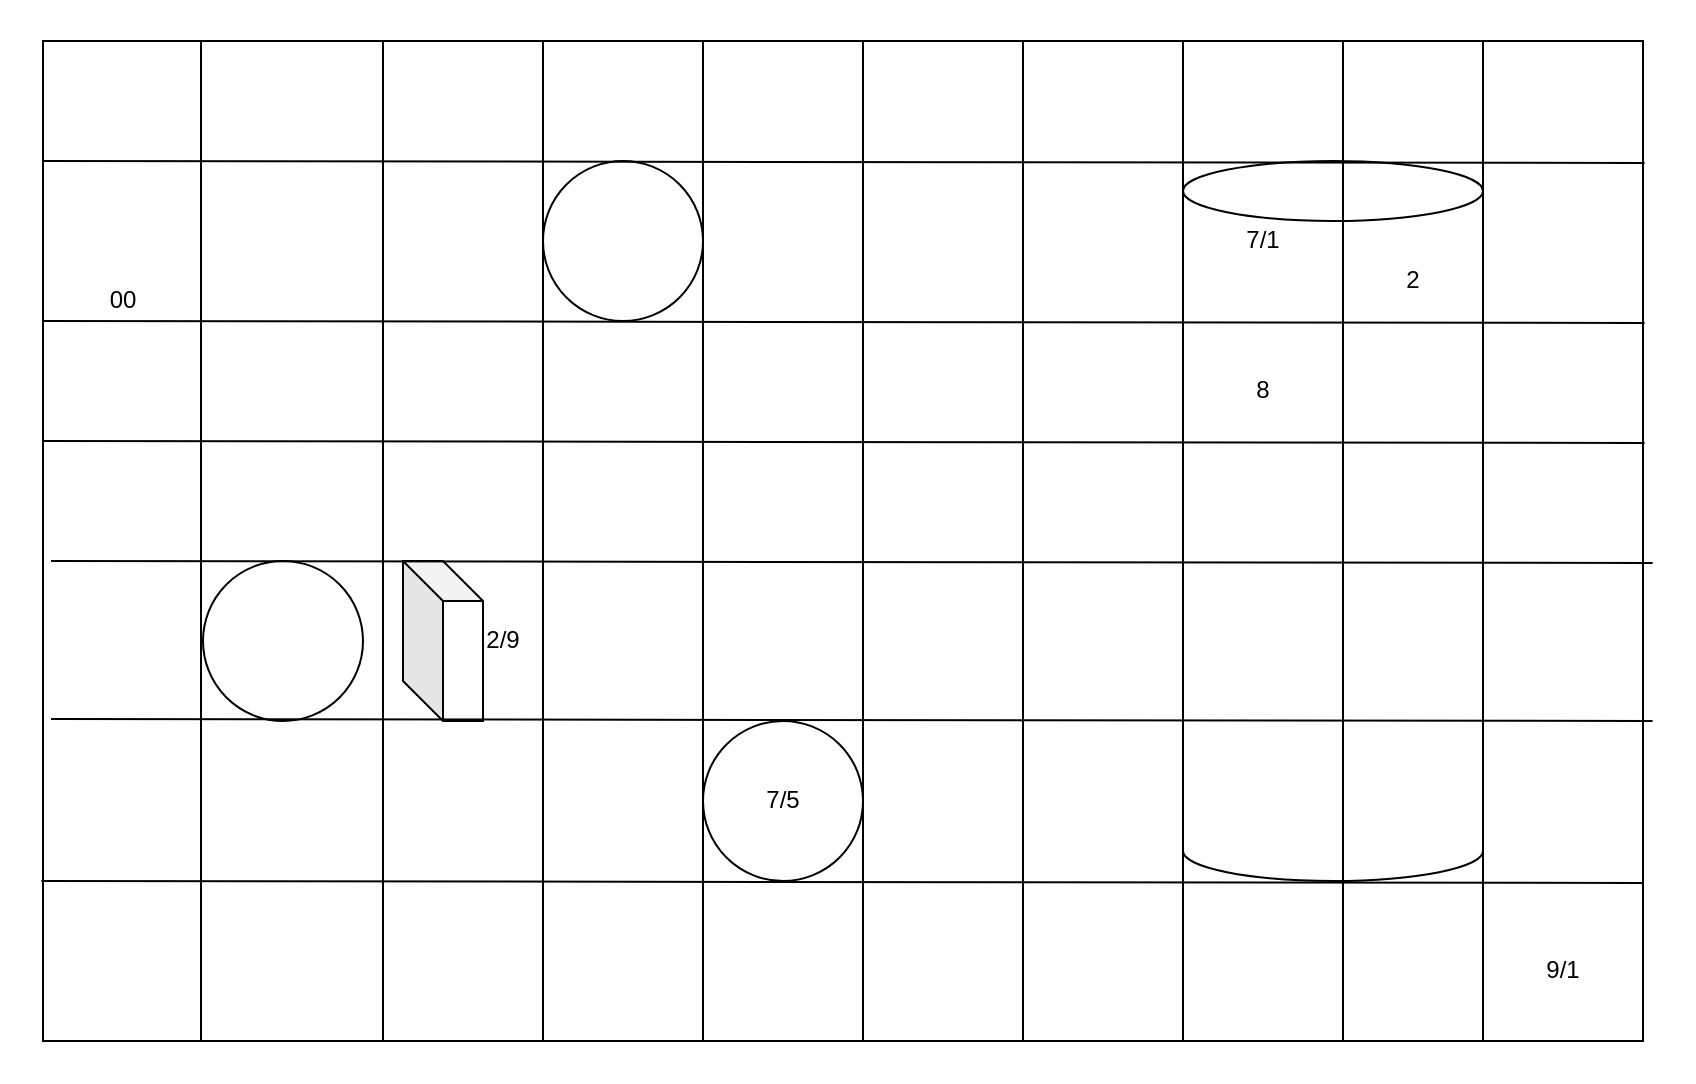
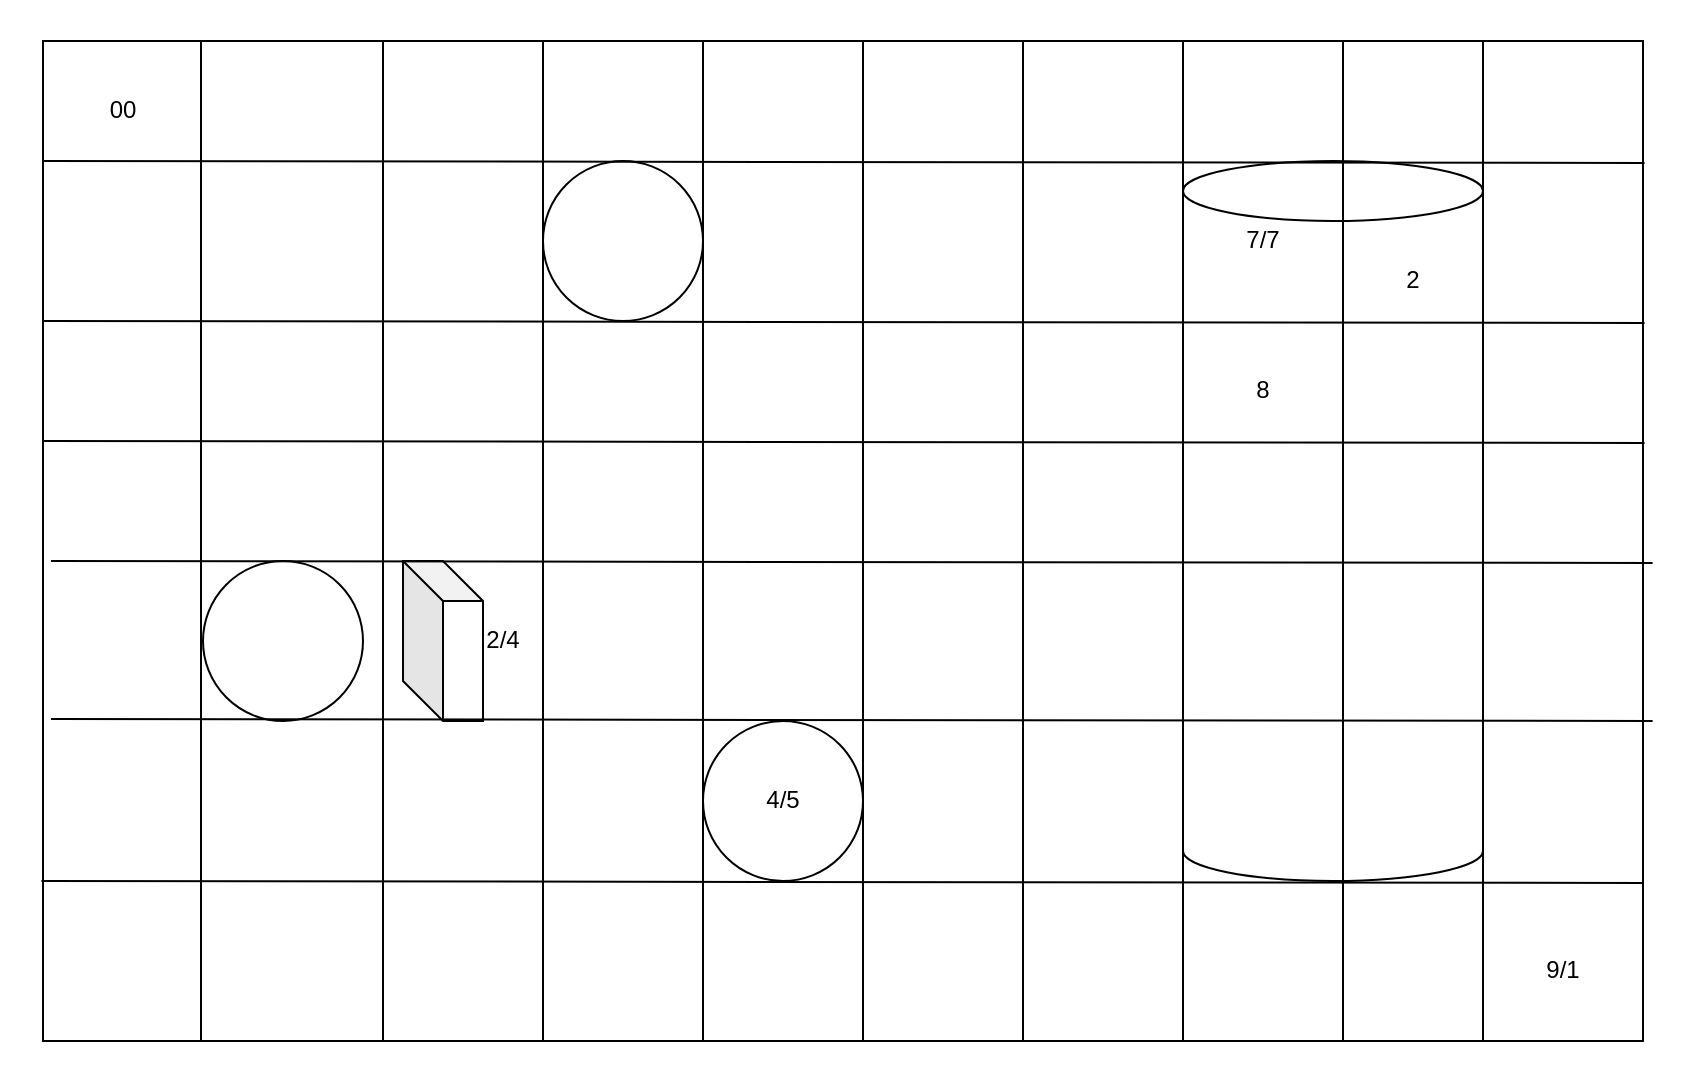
- <mxCell id="27" value="7/1" style="text;html=1;align=center;verticalAlign=middle;resizable=0;points=[];autosize=1;strokeColor=none;fillColor=none;" vertex="1" parent="1"><mxGeometry x="611" y="105" width="40" height="30" as="geometry" /></mxCell>
+ <mxCell id="27" value="7/7" style="text;html=1;align=center;verticalAlign=middle;resizable=0;points=[];autosize=1;strokeColor=none;fillColor=none;" vertex="1" parent="1"><mxGeometry x="611" y="105" width="40" height="30" as="geometry" /></mxCell>
- <mxCell id="23" value="00" style="text;html=1;align=center;verticalAlign=middle;resizable=0;points=[];autosize=1;strokeColor=none;fillColor=none;" vertex="1" parent="1"><mxGeometry x="41" y="135" width="40" height="30" as="geometry" /></mxCell>
+ <mxCell id="23" value="00" style="text;html=1;align=center;verticalAlign=middle;resizable=0;points=[];autosize=1;strokeColor=none;fillColor=none;" vertex="1" parent="1"><mxGeometry x="41" y="40" width="40" height="30" as="geometry" /></mxCell>
- <mxCell id="25" value="2/9" style="text;html=1;align=center;verticalAlign=middle;resizable=0;points=[];autosize=1;strokeColor=none;fillColor=none;" vertex="1" parent="1"><mxGeometry x="231" y="305" width="40" height="30" as="geometry" /></mxCell>
+ <mxCell id="25" value="2/4" style="text;html=1;align=center;verticalAlign=middle;resizable=0;points=[];autosize=1;strokeColor=none;fillColor=none;" vertex="1" parent="1"><mxGeometry x="231" y="305" width="40" height="30" as="geometry" /></mxCell>
- <mxCell id="26" value="7/5" style="text;html=1;align=center;verticalAlign=middle;resizable=0;points=[];autosize=1;strokeColor=none;fillColor=none;" vertex="1" parent="1"><mxGeometry x="371" y="385" width="40" height="30" as="geometry" /></mxCell>
+ <mxCell id="26" value="4/5" style="text;html=1;align=center;verticalAlign=middle;resizable=0;points=[];autosize=1;strokeColor=none;fillColor=none;" vertex="1" parent="1"><mxGeometry x="371" y="385" width="40" height="30" as="geometry" /></mxCell>
